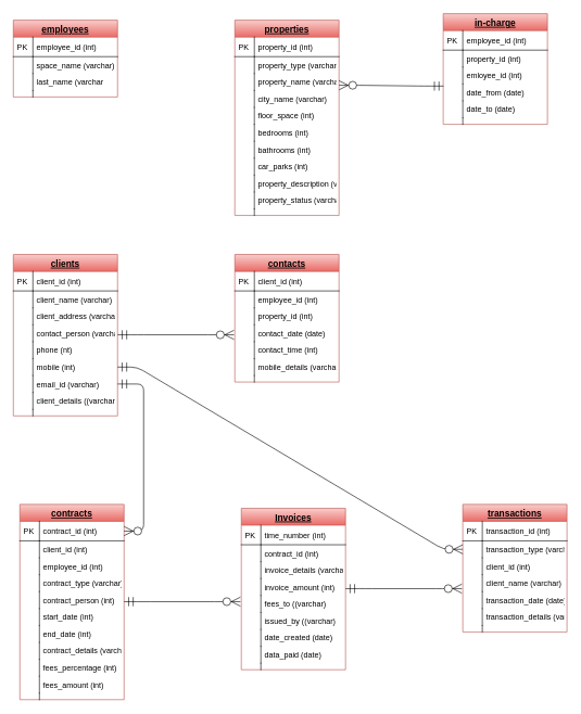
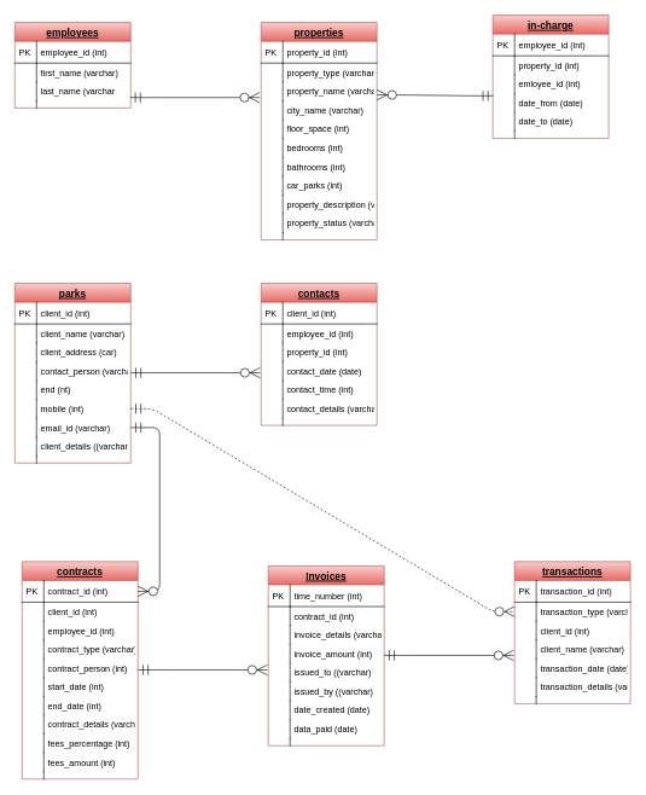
- <mxCell id="5" value="space_name (varchar)" style="shape=partialRectangle;top=0;left=0;right=0;bottom=0;align=left;verticalAlign=top;fillColor=none;spacingLeft=34;spacingRight=4;overflow=hidden;rotatable=0;points=[[0,0.5],[1,0.5]];portConstraint=eastwest;dropTarget=0;fontSize=12;" vertex="1" parent="2"><mxGeometry y="56" width="160" height="26" as="geometry" /></mxCell>
+ <mxCell id="5" value="first_name (varchar)" style="shape=partialRectangle;top=0;left=0;right=0;bottom=0;align=left;verticalAlign=top;fillColor=none;spacingLeft=34;spacingRight=4;overflow=hidden;rotatable=0;points=[[0,0.5],[1,0.5]];portConstraint=eastwest;dropTarget=0;fontSize=12;" vertex="1" parent="2"><mxGeometry y="56" width="160" height="26" as="geometry" /></mxCell>
+ <mxCell id="66" value="" style="edgeStyle=entityRelationEdgeStyle;fontSize=12;html=1;endArrow=ERzeroToMany;startArrow=ERmandOne;endSize=12;startSize=12;exitX=0.996;exitY=0.83;exitDx=0;exitDy=0;exitPerimeter=0;entryX=-0.012;entryY=-0.17;entryDx=0;entryDy=0;entryPerimeter=0;" edge="1" parent="1" source="7" target="31"><mxGeometry width="100" height="100" relative="1" as="geometry"><mxPoint x="186" y="130" as="sourcePoint" /><mxPoint x="356" y="130" as="targetPoint" /></mxGeometry></mxCell>
- <mxCell id="47" value="clients" style="swimlane;fontStyle=5;childLayout=stackLayout;horizontal=1;startSize=26;horizontalStack=0;resizeParent=1;resizeParentMax=0;resizeLast=0;collapsible=1;marginBottom=0;align=center;fontSize=14;gradientColor=#ea6b66;fillColor=#f8cecc;strokeColor=#b85450;" vertex="1" parent="1"><mxGeometry x="20" y="390" width="160" height="248" as="geometry" /></mxCell>
+ <mxCell id="47" value="parks" style="swimlane;fontStyle=5;childLayout=stackLayout;horizontal=1;startSize=26;horizontalStack=0;resizeParent=1;resizeParentMax=0;resizeLast=0;collapsible=1;marginBottom=0;align=center;fontSize=14;gradientColor=#ea6b66;fillColor=#f8cecc;strokeColor=#b85450;" vertex="1" parent="1"><mxGeometry x="20" y="390" width="160" height="248" as="geometry" /></mxCell>
- <mxCell id="52" value="client_address (varchar)" style="shape=partialRectangle;top=0;left=0;right=0;bottom=0;align=left;verticalAlign=top;fillColor=none;spacingLeft=34;spacingRight=4;overflow=hidden;rotatable=0;points=[[0,0.5],[1,0.5]];portConstraint=eastwest;dropTarget=0;fontSize=12;" vertex="1" parent="47"><mxGeometry y="82" width="160" height="26" as="geometry" /></mxCell>
+ <mxCell id="52" value="client_address (car)" style="shape=partialRectangle;top=0;left=0;right=0;bottom=0;align=left;verticalAlign=top;fillColor=none;spacingLeft=34;spacingRight=4;overflow=hidden;rotatable=0;points=[[0,0.5],[1,0.5]];portConstraint=eastwest;dropTarget=0;fontSize=12;" vertex="1" parent="47"><mxGeometry y="82" width="160" height="26" as="geometry" /></mxCell>
- <mxCell id="56" value="phone (nt)" style="shape=partialRectangle;top=0;left=0;right=0;bottom=0;align=left;verticalAlign=top;fillColor=none;spacingLeft=34;spacingRight=4;overflow=hidden;rotatable=0;points=[[0,0.5],[1,0.5]];portConstraint=eastwest;dropTarget=0;fontSize=12;" vertex="1" parent="47"><mxGeometry y="134" width="160" height="26" as="geometry" /></mxCell>
+ <mxCell id="56" value="end (nt)" style="shape=partialRectangle;top=0;left=0;right=0;bottom=0;align=left;verticalAlign=top;fillColor=none;spacingLeft=34;spacingRight=4;overflow=hidden;rotatable=0;points=[[0,0.5],[1,0.5]];portConstraint=eastwest;dropTarget=0;fontSize=12;" vertex="1" parent="47"><mxGeometry y="134" width="160" height="26" as="geometry" /></mxCell>
- <mxCell id="79" value="mobile_details (varchar)" style="shape=partialRectangle;top=0;left=0;right=0;bottom=0;align=left;verticalAlign=top;fillColor=none;spacingLeft=34;spacingRight=4;overflow=hidden;rotatable=0;points=[[0,0.5],[1,0.5]];portConstraint=eastwest;dropTarget=0;fontSize=12;" vertex="1" parent="68"><mxGeometry y="160" width="160" height="26" as="geometry" /></mxCell>
+ <mxCell id="79" value="contact_details (varchar)" style="shape=partialRectangle;top=0;left=0;right=0;bottom=0;align=left;verticalAlign=top;fillColor=none;spacingLeft=34;spacingRight=4;overflow=hidden;rotatable=0;points=[[0,0.5],[1,0.5]];portConstraint=eastwest;dropTarget=0;fontSize=12;" vertex="1" parent="68"><mxGeometry y="160" width="160" height="26" as="geometry" /></mxCell>
- <mxCell id="143" value="" style="edgeStyle=entityRelationEdgeStyle;fontSize=12;html=1;endArrow=ERzeroToMany;startArrow=ERmandOne;endSize=12;startSize=12;exitX=1;exitY=0.5;exitDx=0;exitDy=0;" edge="1" parent="1" source="58" target="131"><mxGeometry width="100" height="100" relative="1" as="geometry"><mxPoint x="190" y="570" as="sourcePoint" /><mxPoint x="780" y="760" as="targetPoint" /></mxGeometry></mxCell>
+ <mxCell id="143" value="" style="edgeStyle=entityRelationEdgeStyle;fontSize=12;html=1;endArrow=ERzeroToMany;startArrow=ERmandOne;endSize=12;startSize=12;exitX=1;exitY=0.5;exitDx=0;exitDy=0;dashed=1;" edge="1" parent="1" source="58" target="131"><mxGeometry width="100" height="100" relative="1" as="geometry"><mxPoint x="190" y="570" as="sourcePoint" /><mxPoint x="780" y="760" as="targetPoint" /></mxGeometry></mxCell>
- <mxCell id="117" value="fees_to ((varchar)" style="shape=partialRectangle;top=0;left=0;right=0;bottom=0;align=left;verticalAlign=top;fillColor=none;spacingLeft=34;spacingRight=4;overflow=hidden;rotatable=0;points=[[0,0.5],[1,0.5]];portConstraint=eastwest;dropTarget=0;fontSize=12;" vertex="1" parent="108"><mxGeometry y="134" width="160" height="26" as="geometry" /></mxCell>
+ <mxCell id="117" value="issued_to ((varchar)" style="shape=partialRectangle;top=0;left=0;right=0;bottom=0;align=left;verticalAlign=top;fillColor=none;spacingLeft=34;spacingRight=4;overflow=hidden;rotatable=0;points=[[0,0.5],[1,0.5]];portConstraint=eastwest;dropTarget=0;fontSize=12;" vertex="1" parent="108"><mxGeometry y="134" width="160" height="26" as="geometry" /></mxCell>
